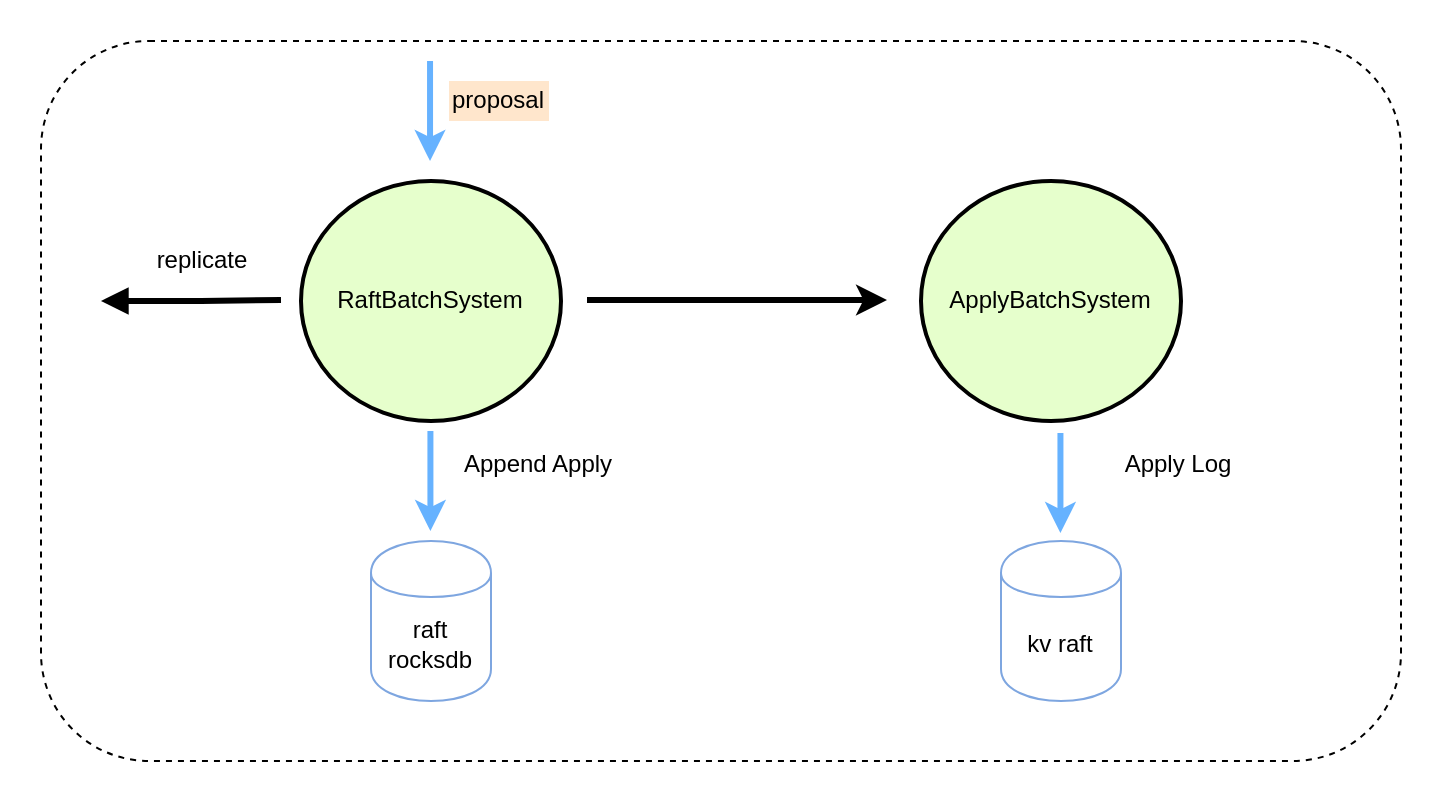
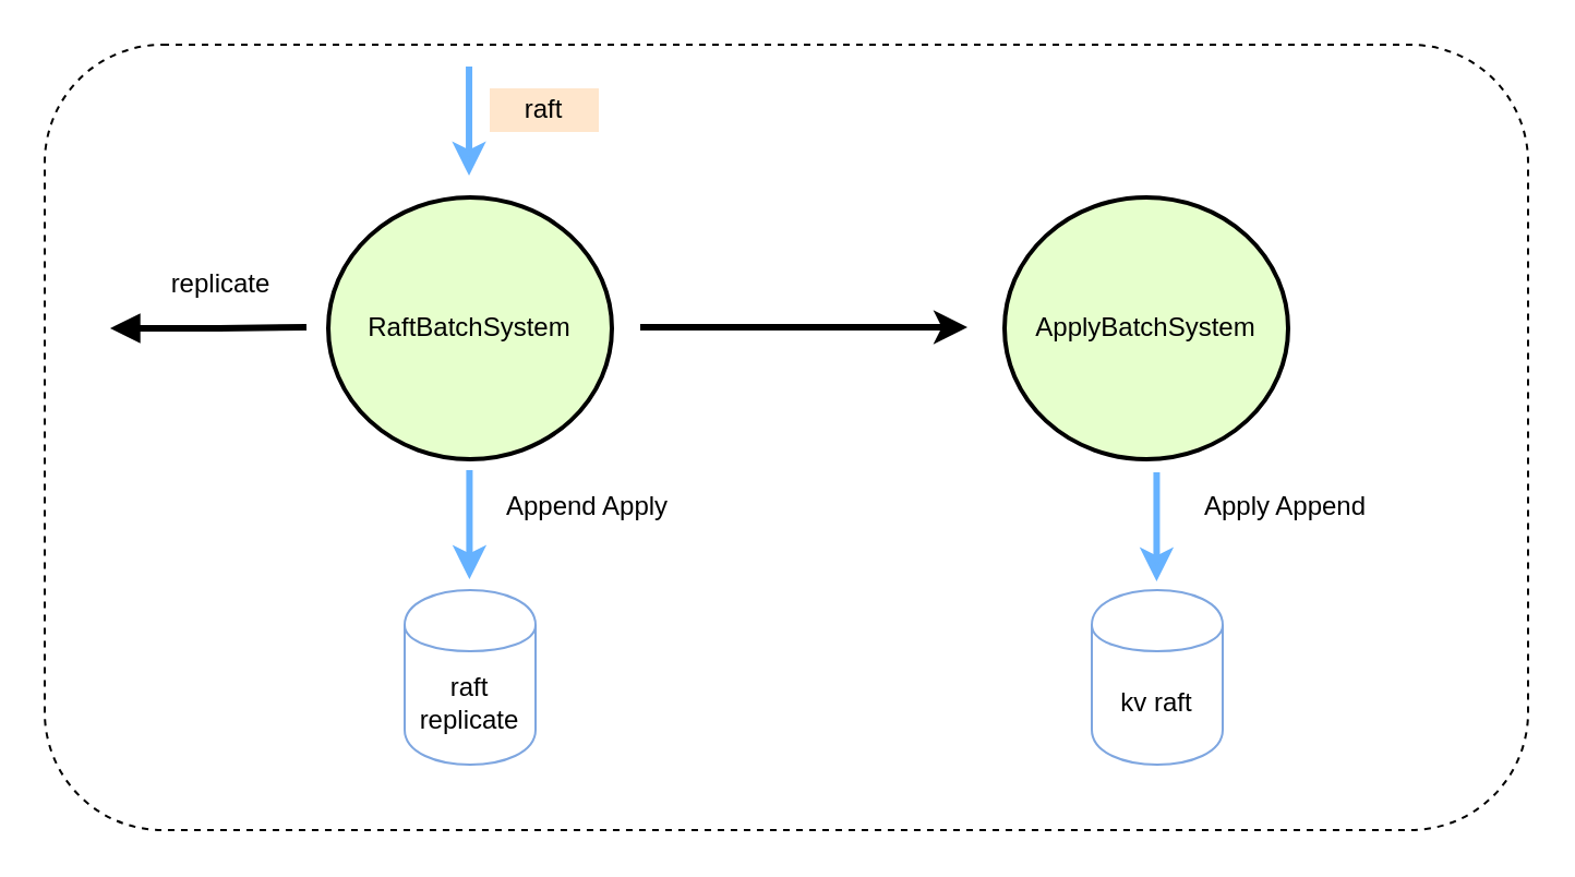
- <mxCell id="10" value="proposal" style="text;html=1;strokeColor=none;fillColor=#FFE6CC;align=center;verticalAlign=middle;whiteSpace=wrap;rounded=0;" diagramCategory="general" diagramName="text" vertex="1" parent="1"><mxGeometry x="224" y="40" width="50" height="20" as="geometry" /></mxCell>
+ <mxCell id="10" value="raft" style="text;html=1;strokeColor=none;fillColor=#FFE6CC;align=center;verticalAlign=middle;whiteSpace=wrap;rounded=0;" diagramCategory="general" diagramName="text" vertex="1" parent="1"><mxGeometry x="224" y="40" width="50" height="20" as="geometry" /></mxCell>
- <mxCell id="12" value="Apply Log" style="text;html=1;strokeColor=none;fillColor=none;align=center;verticalAlign=middle;whiteSpace=wrap;rounded=0;" diagramCategory="general" diagramName="text" vertex="1" parent="1"><mxGeometry x="540" y="222" width="98" height="20" as="geometry" /></mxCell>
+ <mxCell id="12" value="Apply Append" style="text;html=1;strokeColor=none;fillColor=none;align=center;verticalAlign=middle;whiteSpace=wrap;rounded=0;" diagramCategory="general" diagramName="text" vertex="1" parent="1"><mxGeometry x="540" y="222" width="98" height="20" as="geometry" /></mxCell>
- <mxCell id="6" value="raft rocksdb" style="shape=cylinder;whiteSpace=wrap;html=1;boundedLbl=1;backgroundOutline=1;strokeColor=#7EA6E0;" diagramCategory="general" diagramName="Cylinder" vertex="1" parent="1"><mxGeometry x="185" y="270" width="60" height="80" as="geometry" /></mxCell>
+ <mxCell id="6" value="raft replicate" style="shape=cylinder;whiteSpace=wrap;html=1;boundedLbl=1;backgroundOutline=1;strokeColor=#7EA6E0;" diagramCategory="general" diagramName="Cylinder" vertex="1" parent="1"><mxGeometry x="185" y="270" width="60" height="80" as="geometry" /></mxCell>
